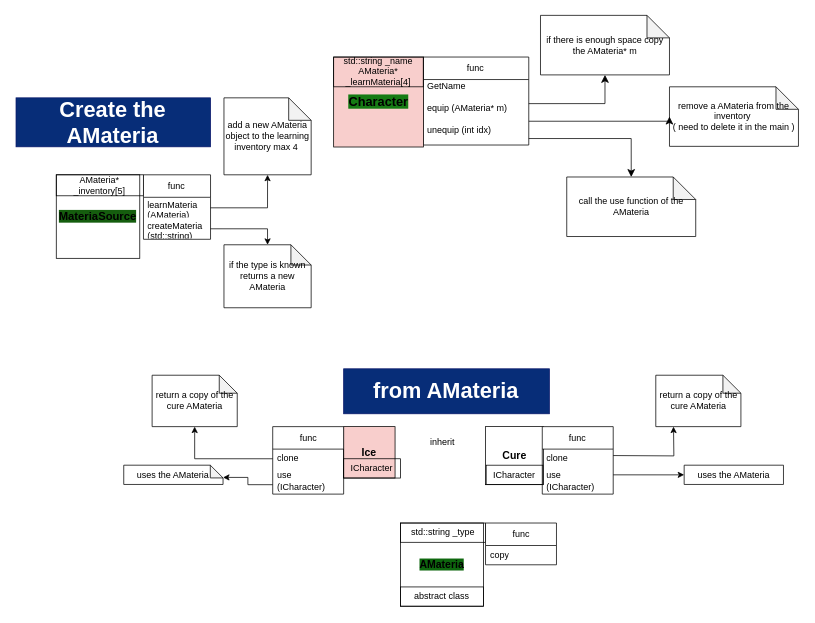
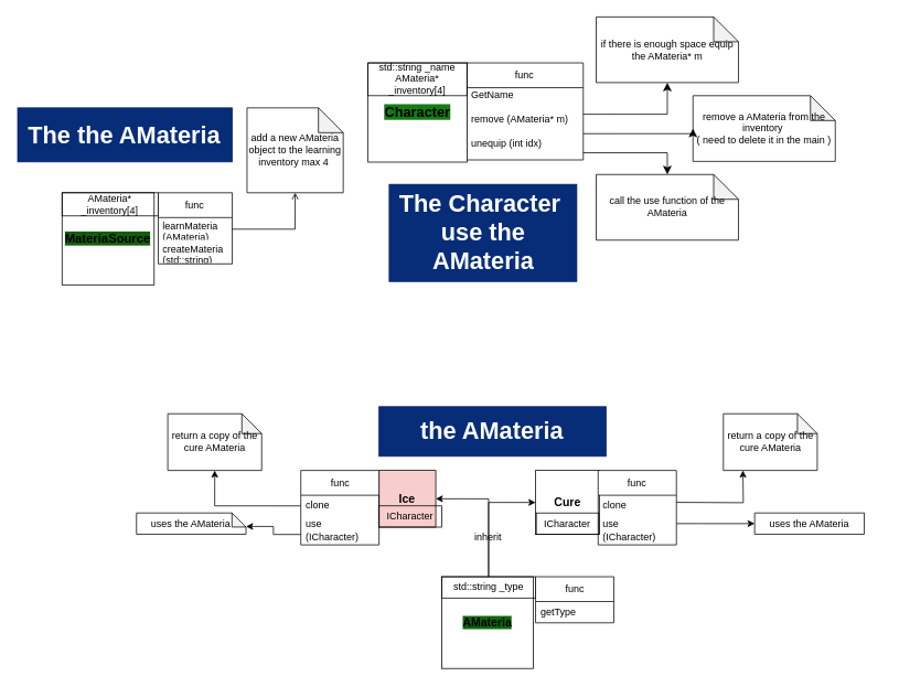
- <mxCell id="8" value="if there is enough space copy the AMateria* m" style="shape=note;whiteSpace=wrap;html=1;backgroundOutline=1;darkOpacity=0.05;" parent="2" vertex="1"><mxGeometry x="265.897" width="172.051" height="79.412" as="geometry" /></mxCell>
+ <mxCell id="8" value="if there is enough space equip the AMateria* m" style="shape=note;whiteSpace=wrap;html=1;backgroundOutline=1;darkOpacity=0.05;" parent="2" vertex="1"><mxGeometry x="265.897" width="172.051" height="79.412" as="geometry" /></mxCell>
- <mxCell id="7" value="std::string _name&lt;div&gt;AMateria* _learnMateria[4]&lt;/div&gt;" style="text;html=1;align=center;verticalAlign=middle;whiteSpace=wrap;rounded=0;strokeColor=default;" parent="5" vertex="1"><mxGeometry width="119.49" height="39.707" as="geometry" /></mxCell>
+ <mxCell id="7" value="std::string _name&lt;div&gt;AMateria* _inventory[4]&lt;/div&gt;" style="text;html=1;align=center;verticalAlign=middle;whiteSpace=wrap;rounded=0;strokeColor=default;" parent="5" vertex="1"><mxGeometry width="119.49" height="39.707" as="geometry" /></mxCell>
- <mxCell id="6" value="&lt;font size=&quot;1&quot;&gt;&lt;b style=&quot;font-size: 17px; background-color: rgb(22, 123, 20);&quot;&gt;Character&lt;/b&gt;&lt;/font&gt;" style="whiteSpace=wrap;html=1;aspect=fixed;fillColor=#f8cecc;" parent="5" vertex="1"><mxGeometry width="120" height="120" as="geometry" /></mxCell>
+ <mxCell id="6" value="&lt;font size=&quot;1&quot;&gt;&lt;b style=&quot;font-size: 17px; background-color: rgb(22, 123, 20);&quot;&gt;Character&lt;/b&gt;&lt;/font&gt;" style="whiteSpace=wrap;html=1;aspect=fixed;" parent="5" vertex="1"><mxGeometry width="120" height="120" as="geometry" /></mxCell>
- <mxCell id="4" value="GetName&lt;div&gt;&lt;br&gt;&lt;div&gt;equip (AMateria* m)&lt;/div&gt;&lt;div&gt;&lt;br&gt;&lt;/div&gt;&lt;div&gt;unequip (int idx)&lt;/div&gt;&lt;div&gt;&lt;br&gt;&lt;/div&gt;&lt;div&gt;use (int idx, ICharacter&amp;amp; target)&lt;/div&gt;&lt;/div&gt;" style="text;strokeColor=none;fillColor=none;align=left;verticalAlign=middle;spacingLeft=4;spacingRight=4;overflow=hidden;points=[[0,0.5],[1,0.5]];portConstraint=eastwest;rotatable=0;whiteSpace=wrap;html=1;" parent="3" vertex="1"><mxGeometry y="30" width="140.769" height="87.353" as="geometry" /></mxCell>
+ <mxCell id="4" value="GetName&lt;div&gt;&lt;br&gt;&lt;div&gt;remove (AMateria* m)&lt;/div&gt;&lt;div&gt;&lt;br&gt;&lt;/div&gt;&lt;div&gt;unequip (int idx)&lt;/div&gt;&lt;div&gt;&lt;br&gt;&lt;/div&gt;&lt;div&gt;use (int idx, ICharacter&amp;amp; target)&lt;/div&gt;&lt;/div&gt;" style="text;strokeColor=none;fillColor=none;align=left;verticalAlign=middle;spacingLeft=4;spacingRight=4;overflow=hidden;points=[[0,0.5],[1,0.5]];portConstraint=eastwest;rotatable=0;whiteSpace=wrap;html=1;" parent="3" vertex="1"><mxGeometry y="30" width="140.769" height="87.353" as="geometry" /></mxCell>
- <mxCell id="9" value="remove a AMateria from the inventory&amp;nbsp;&lt;br&gt;( need to delete it in the main )" style="shape=note;whiteSpace=wrap;html=1;backgroundOutline=1;darkOpacity=0.05;" parent="2" vertex="1"><mxGeometry x="437.949" y="95.294" width="172.051" height="79.412" as="geometry" /></mxCell>
+ <mxCell id="9" value="remove a AMateria from the inventory&amp;nbsp;&lt;br&gt;( need to delete it in the main )" style="shape=note;whiteSpace=wrap;html=1;backgroundOutline=1;darkOpacity=0.05;" parent="2" vertex="1"><mxGeometry x="382.949" y="95.294" width="172.051" height="79.412" as="geometry" /></mxCell>
- <mxCell id="53" value="&lt;b&gt;&lt;font style=&quot;font-size: 29px;&quot;&gt;Create the AMateria&lt;/font&gt;&lt;/b&gt;" style="text;html=1;strokeColor=#071669;fillColor=#072d78;align=center;verticalAlign=middle;whiteSpace=wrap;rounded=0;fontColor=#ffffff;" parent="43" vertex="1"><mxGeometry x="-53.684" width="259.474" height="65.333" as="geometry" /></mxCell>
+ <mxCell id="53" value="&lt;b&gt;&lt;font style=&quot;font-size: 29px;&quot;&gt;The the AMateria&lt;/font&gt;&lt;/b&gt;" style="text;html=1;strokeColor=#071669;fillColor=#072d78;align=center;verticalAlign=middle;whiteSpace=wrap;rounded=0;fontColor=#ffffff;" parent="43" vertex="1"><mxGeometry x="-53.684" width="259.474" height="65.333" as="geometry" /></mxCell>
- <mxCell id="49" style="edgeStyle=orthogonalEdgeStyle;rounded=0;orthogonalLoop=1;jettySize=auto;html=1;entryX=0.5;entryY=1;entryDx=0;entryDy=0;entryPerimeter=0;" parent="43" source="47" target="50" edge="1"><mxGeometry relative="1" as="geometry"><mxPoint x="322.105" y="102.667" as="targetPoint" /></mxGeometry></mxCell>
+ <mxCell id="49" style="edgeStyle=orthogonalEdgeStyle;rounded=0;orthogonalLoop=1;jettySize=auto;html=1;entryX=0.5;entryY=1;entryDx=0;entryDy=0;entryPerimeter=0;endArrow=open;" parent="43" source="47" target="50" edge="1"><mxGeometry relative="1" as="geometry"><mxPoint x="322.105" y="102.667" as="targetPoint" /></mxGeometry></mxCell>
- <mxCell id="45" value="AMateria* _inventory[5]" style="text;html=1;align=center;verticalAlign=middle;whiteSpace=wrap;rounded=0;strokeColor=default;" parent="43" vertex="1"><mxGeometry y="102.667" width="116.316" height="28.0" as="geometry" /></mxCell>
+ <mxCell id="45" value="AMateria* _inventory[4]" style="text;html=1;align=center;verticalAlign=middle;whiteSpace=wrap;rounded=0;strokeColor=default;" parent="43" vertex="1"><mxGeometry y="102.667" width="116.316" height="28.0" as="geometry" /></mxCell>
- <mxCell id="10" value="call the use function of the AMateria" style="shape=note;whiteSpace=wrap;html=1;backgroundOutline=1;darkOpacity=0.05;" parent="2" vertex="1"><mxGeometry x="300.897" y="215.588" width="172.051" height="79.412" as="geometry" /></mxCell>
+ <mxCell id="10" value="call the use function of the AMateria" style="shape=note;whiteSpace=wrap;html=1;backgroundOutline=1;darkOpacity=0.05;" parent="2" vertex="1"><mxGeometry x="265.897" y="190.588" width="172.051" height="79.412" as="geometry" /></mxCell>
+ <mxCell id="14" value="&lt;b&gt;&lt;font style=&quot;font-size: 29px;&quot;&gt;The Character&amp;nbsp;&lt;br&gt;use the AMateria&lt;br&gt;&lt;/font&gt;&lt;/b&gt;" style="text;html=1;strokeColor=#071669;fillColor=#072d78;align=center;verticalAlign=middle;whiteSpace=wrap;rounded=0;fontColor=#ffffff;" parent="2" vertex="1"><mxGeometry x="15.64" y="202.5" width="226.79" height="117.5" as="geometry" /></mxCell>
- <mxCell id="52" style="edgeStyle=orthogonalEdgeStyle;rounded=0;orthogonalLoop=1;jettySize=auto;html=1;entryX=0.5;entryY=0;entryDx=0;entryDy=0;entryPerimeter=0;exitX=1;exitY=0.5;exitDx=0;exitDy=0;" parent="43" source="48" target="51" edge="1"><mxGeometry relative="1" as="geometry"><mxPoint x="281.842" y="102.667" as="targetPoint" /><mxPoint x="205.789" y="144.667" as="sourcePoint" /></mxGeometry></mxCell>
- <mxCell id="51" value="if the type is known returns a new AMateria" style="shape=note;whiteSpace=wrap;html=1;backgroundOutline=1;darkOpacity=0.05;size=27;" parent="43" vertex="1"><mxGeometry x="223.684" y="196.0" width="116.316" height="84.0" as="geometry" /></mxCell>
- <mxCell id="42" value="&lt;b&gt;&lt;font style=&quot;font-size: 29px;&quot;&gt;from AMateria&lt;/font&gt;&lt;/b&gt;" style="text;html=1;strokeColor=#071669;fillColor=#072d78;align=center;verticalAlign=middle;whiteSpace=wrap;rounded=0;fontColor=#ffffff;" parent="15" vertex="1"><mxGeometry x="293.333" y="-8.571" width="274.409" height="60" as="geometry" /></mxCell>
+ <mxCell id="42" value="&lt;b&gt;&lt;font style=&quot;font-size: 29px;&quot;&gt;the AMateria&lt;/font&gt;&lt;/b&gt;" style="text;html=1;strokeColor=#071669;fillColor=#072d78;align=center;verticalAlign=middle;whiteSpace=wrap;rounded=0;fontColor=#ffffff;" parent="15" vertex="1"><mxGeometry x="293.333" y="-8.571" width="274.409" height="60" as="geometry" /></mxCell>
- <mxCell id="25" value="inherit" style="text;html=1;align=center;verticalAlign=middle;whiteSpace=wrap;rounded=0;" parent="15" vertex="1"><mxGeometry x="397.419" y="77.143" width="56.774" height="25.714" as="geometry" /></mxCell>
+ <mxCell id="25" value="inherit" style="text;html=1;align=center;verticalAlign=middle;whiteSpace=wrap;rounded=0;" parent="15" vertex="1"><mxGeometry x="397.419" y="137.143" width="56.774" height="25.714" as="geometry" /></mxCell>
+ <mxCell id="22" value="" style="edgeStyle=orthogonalEdgeStyle;rounded=0;orthogonalLoop=1;jettySize=auto;html=1;entryX=1;entryY=0.5;entryDx=0;entryDy=0;exitX=0.5;exitY=0;exitDx=0;exitDy=0;" parent="15" source="18" target="21" edge="1"><mxGeometry relative="1" as="geometry"><mxPoint x="435.269" y="205.714" as="sourcePoint" /><mxPoint x="492.043" y="111.429" as="targetPoint" /><Array as="points"><mxPoint x="425.806" y="102.857" /></Array></mxGeometry></mxCell>
+ <mxCell id="20" value="" style="edgeStyle=orthogonalEdgeStyle;rounded=0;orthogonalLoop=1;jettySize=auto;html=1;entryX=0;entryY=0.5;entryDx=0;entryDy=0;exitX=0.5;exitY=0;exitDx=0;exitDy=0;" parent="15" source="18" target="19" edge="1"><mxGeometry relative="1" as="geometry"><mxPoint x="425.806" y="102.857" as="targetPoint" /></mxGeometry></mxCell>
- <mxCell id="33" value="copy" style="text;strokeColor=none;fillColor=none;align=left;verticalAlign=middle;spacingLeft=4;spacingRight=4;overflow=hidden;points=[[0,0.5],[1,0.5]];portConstraint=eastwest;rotatable=0;whiteSpace=wrap;html=1;" parent="32" vertex="1"><mxGeometry y="30" width="94.624" height="25.714" as="geometry" /></mxCell>
+ <mxCell id="33" value="getType" style="text;strokeColor=none;fillColor=none;align=left;verticalAlign=middle;spacingLeft=4;spacingRight=4;overflow=hidden;points=[[0,0.5],[1,0.5]];portConstraint=eastwest;rotatable=0;whiteSpace=wrap;html=1;" parent="32" vertex="1"><mxGeometry y="30" width="94.624" height="25.714" as="geometry" /></mxCell>
- <mxCell id="17" value="abstract class" style="text;html=1;align=center;verticalAlign=middle;whiteSpace=wrap;rounded=0;strokeColor=default;" parent="15" vertex="1"><mxGeometry x="369.03" y="282.4" width="110.97" height="25.71" as="geometry" /></mxCell>
